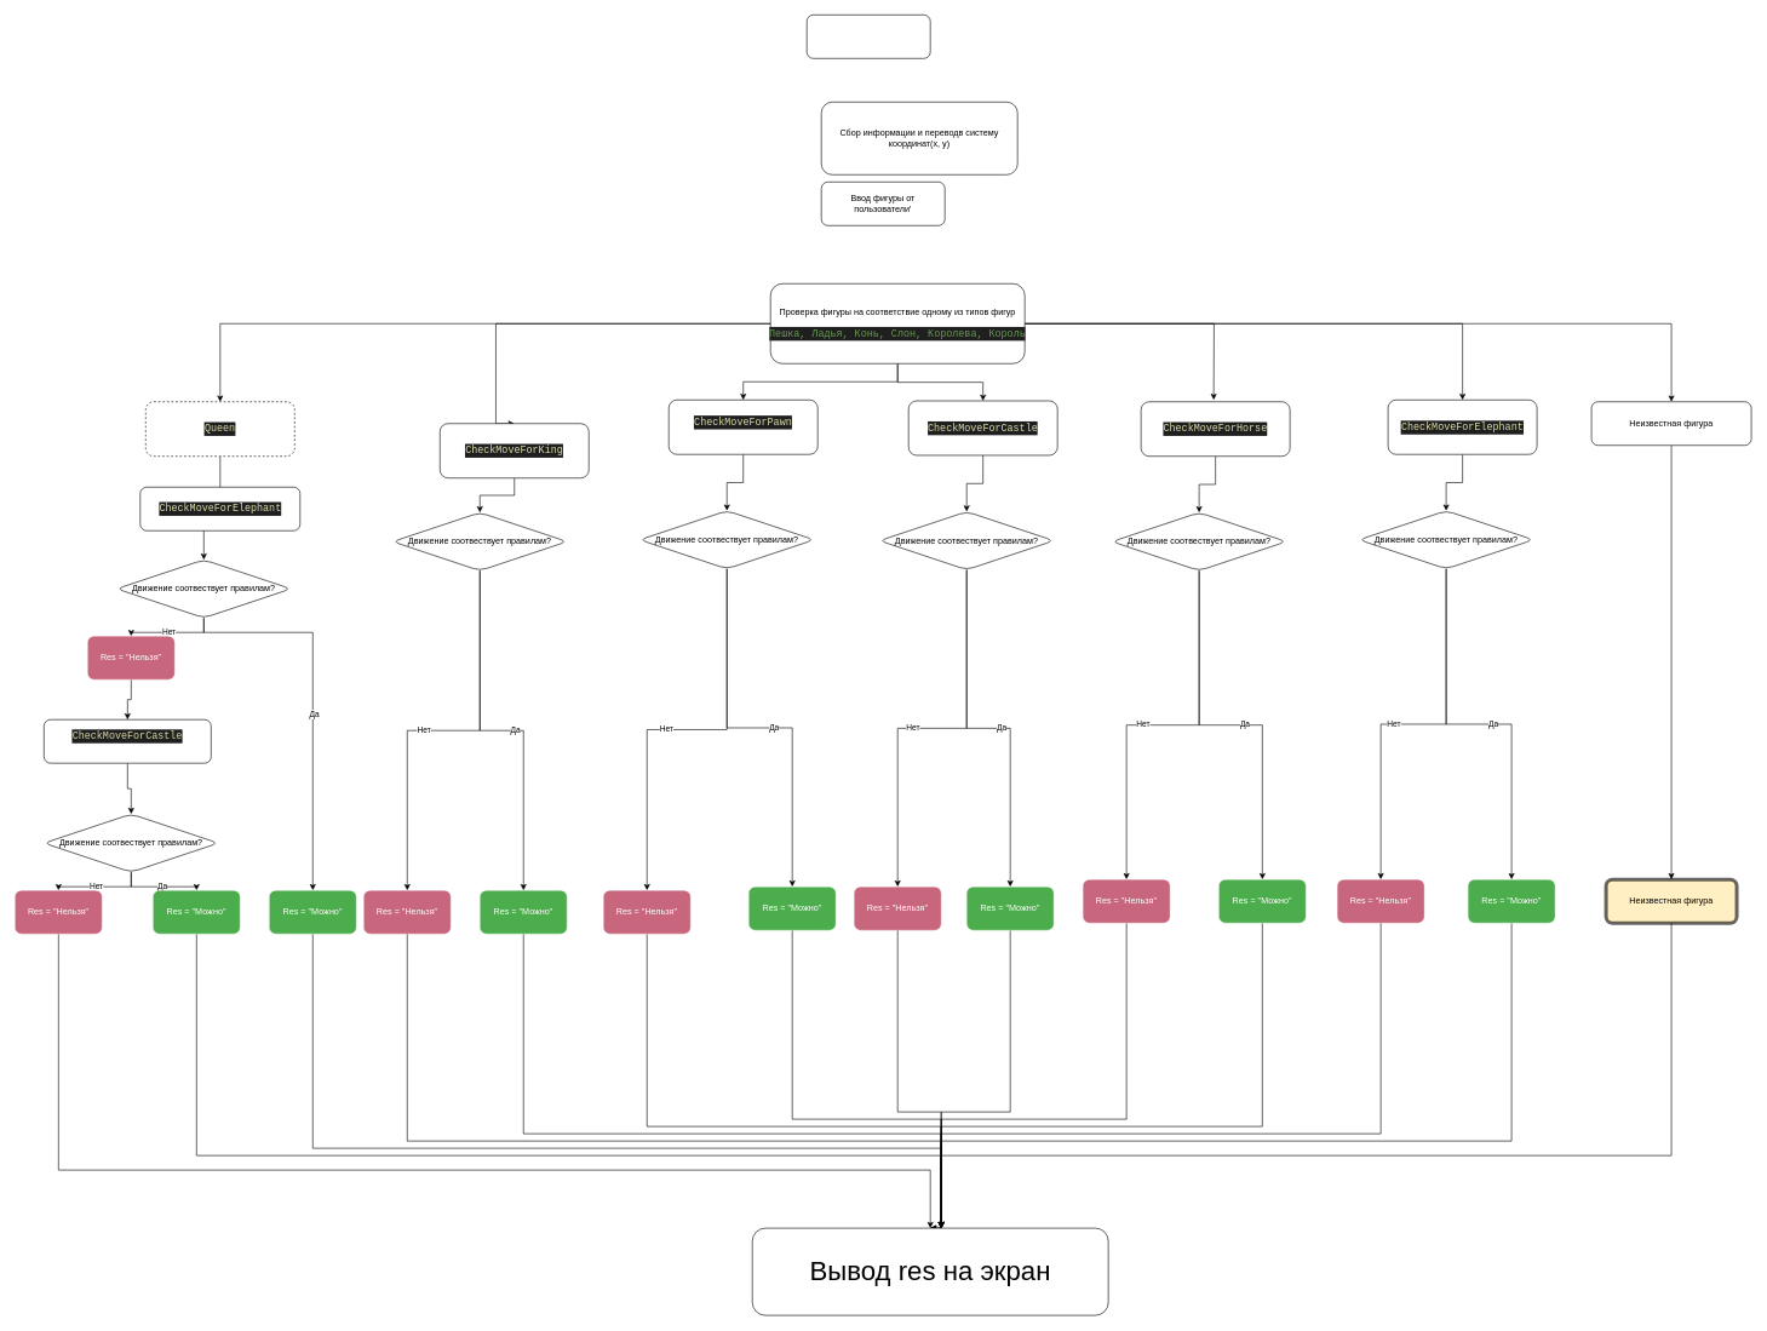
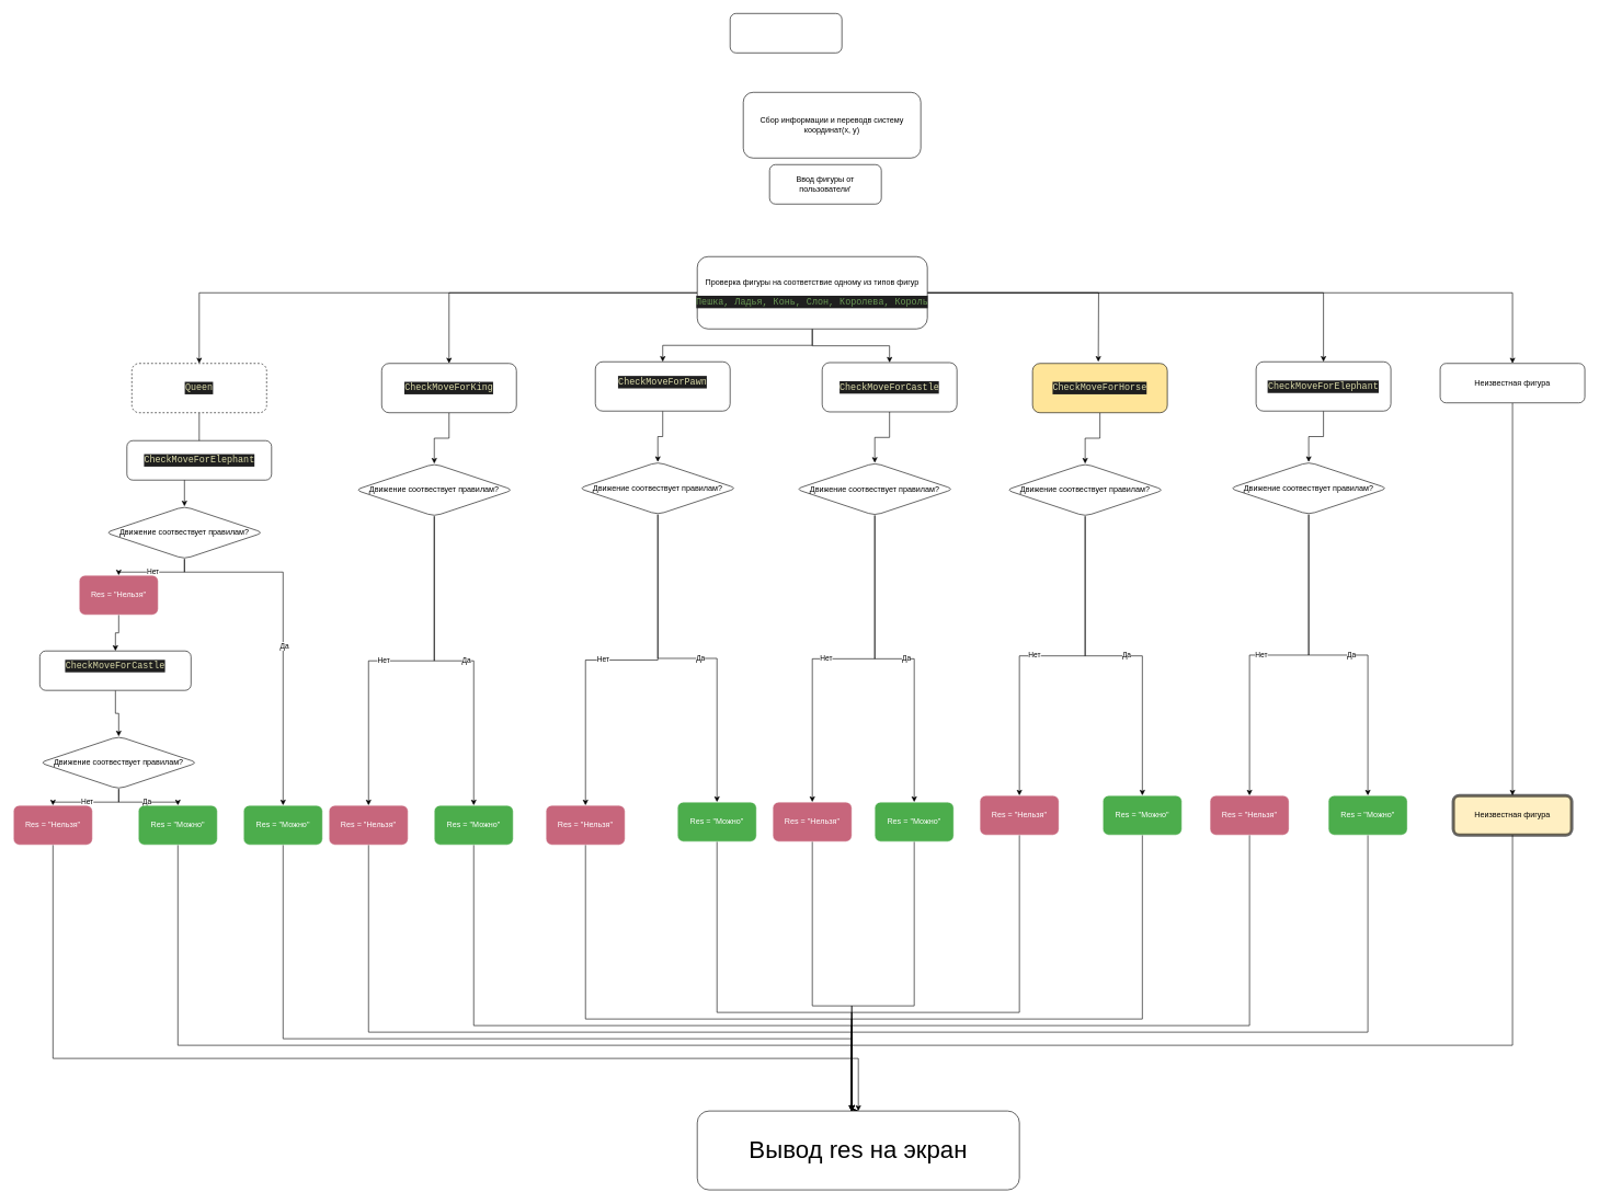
- <mxCell id="4" value="Ввод фигуры от пользователи'" style="rounded=1;whiteSpace=wrap;html=1;" parent="1" vertex="1"><mxGeometry x="1130" y="250" width="170" height="60" as="geometry" /></mxCell>
+ <mxCell id="4" value="Ввод фигуры от пользователи'" style="rounded=1;whiteSpace=wrap;html=1;" parent="1" vertex="1"><mxGeometry x="1170" y="250" width="170" height="60" as="geometry" /></mxCell>
- <mxCell id="14" value="&#10;&lt;div style=&quot;color: #cccccc;background-color: #1f1f1f;font-family: Consolas, 'Courier New', monospace;font-weight: normal;font-size: 14px;line-height: 19px;white-space: pre;&quot;&gt;&lt;div&gt;&lt;span style=&quot;color: #dcdcaa;&quot;&gt;CheckMoveForPawn&lt;/span&gt;&lt;/div&gt;&lt;/div&gt;&#10;&#10;" style="whiteSpace=wrap;html=1;rounded=1;" parent="1" vertex="1"><mxGeometry x="920" y="550" width="205" height="75" as="geometry" /></mxCell>
+ <mxCell id="14" value="&#10;&lt;div style=&quot;color: #cccccc;background-color: #1f1f1f;font-family: Consolas, 'Courier New', monospace;font-weight: normal;font-size: 14px;line-height: 19px;white-space: pre;&quot;&gt;&lt;div&gt;&lt;span style=&quot;color: #dcdcaa;&quot;&gt;CheckMoveForPawn&lt;/span&gt;&lt;/div&gt;&lt;/div&gt;&#10;&#10;" style="whiteSpace=wrap;html=1;rounded=1;" parent="1" vertex="1"><mxGeometry x="905" y="550" width="205" height="75" as="geometry" /></mxCell>
- <mxCell id="36" value="&lt;div style=&quot;color: rgb(204, 204, 204); background-color: rgb(31, 31, 31); font-family: Consolas, &amp;quot;Courier New&amp;quot;, monospace; font-size: 14px; line-height: 19px; white-space: pre;&quot;&gt;&lt;span style=&quot;color: #dcdcaa;&quot;&gt;CheckMoveForHorse&lt;/span&gt;&lt;/div&gt;" style="whiteSpace=wrap;html=1;rounded=1;" parent="1" vertex="1"><mxGeometry x="1570" y="552.5" width="205" height="75" as="geometry" /></mxCell>
+ <mxCell id="36" value="&lt;div style=&quot;color: rgb(204, 204, 204); background-color: rgb(31, 31, 31); font-family: Consolas, &amp;quot;Courier New&amp;quot;, monospace; font-size: 14px; line-height: 19px; white-space: pre;&quot;&gt;&lt;span style=&quot;color: #dcdcaa;&quot;&gt;CheckMoveForHorse&lt;/span&gt;&lt;/div&gt;" style="whiteSpace=wrap;html=1;rounded=1;fillColor=#ffe599;" parent="1" vertex="1"><mxGeometry x="1570" y="552.5" width="205" height="75" as="geometry" /></mxCell>
- <mxCell id="58" value="&lt;div style=&quot;color: rgb(204, 204, 204); background-color: rgb(31, 31, 31); font-family: Consolas, &amp;quot;Courier New&amp;quot;, monospace; font-size: 14px; line-height: 19px; white-space: pre;&quot;&gt;&lt;span style=&quot;color: #dcdcaa;&quot;&gt;CheckMoveForKing&lt;/span&gt;&lt;/div&gt;" style="whiteSpace=wrap;html=1;rounded=1;" parent="1" vertex="1"><mxGeometry x="605" y="582.5" width="205" height="75" as="geometry" /></mxCell>
+ <mxCell id="58" value="&lt;div style=&quot;color: rgb(204, 204, 204); background-color: rgb(31, 31, 31); font-family: Consolas, &amp;quot;Courier New&amp;quot;, monospace; font-size: 14px; line-height: 19px; white-space: pre;&quot;&gt;&lt;span style=&quot;color: #dcdcaa;&quot;&gt;CheckMoveForKing&lt;/span&gt;&lt;/div&gt;" style="whiteSpace=wrap;html=1;rounded=1;" parent="1" vertex="1"><mxGeometry x="580" y="552.5" width="205" height="75" as="geometry" /></mxCell>
- <mxCell id="97" value="&lt;font style=&quot;font-size: 37px;&quot;&gt;Вывод res на экран&lt;/font&gt;" style="rounded=1;whiteSpace=wrap;html=1;" parent="1" vertex="1"><mxGeometry x="1035" y="1690" width="490" height="120" as="geometry" /></mxCell>
+ <mxCell id="97" value="&lt;font style=&quot;font-size: 37px;&quot;&gt;Вывод res на экран&lt;/font&gt;" style="rounded=1;whiteSpace=wrap;html=1;" parent="1" vertex="1"><mxGeometry x="1060" y="1690" width="490" height="120" as="geometry" /></mxCell>
